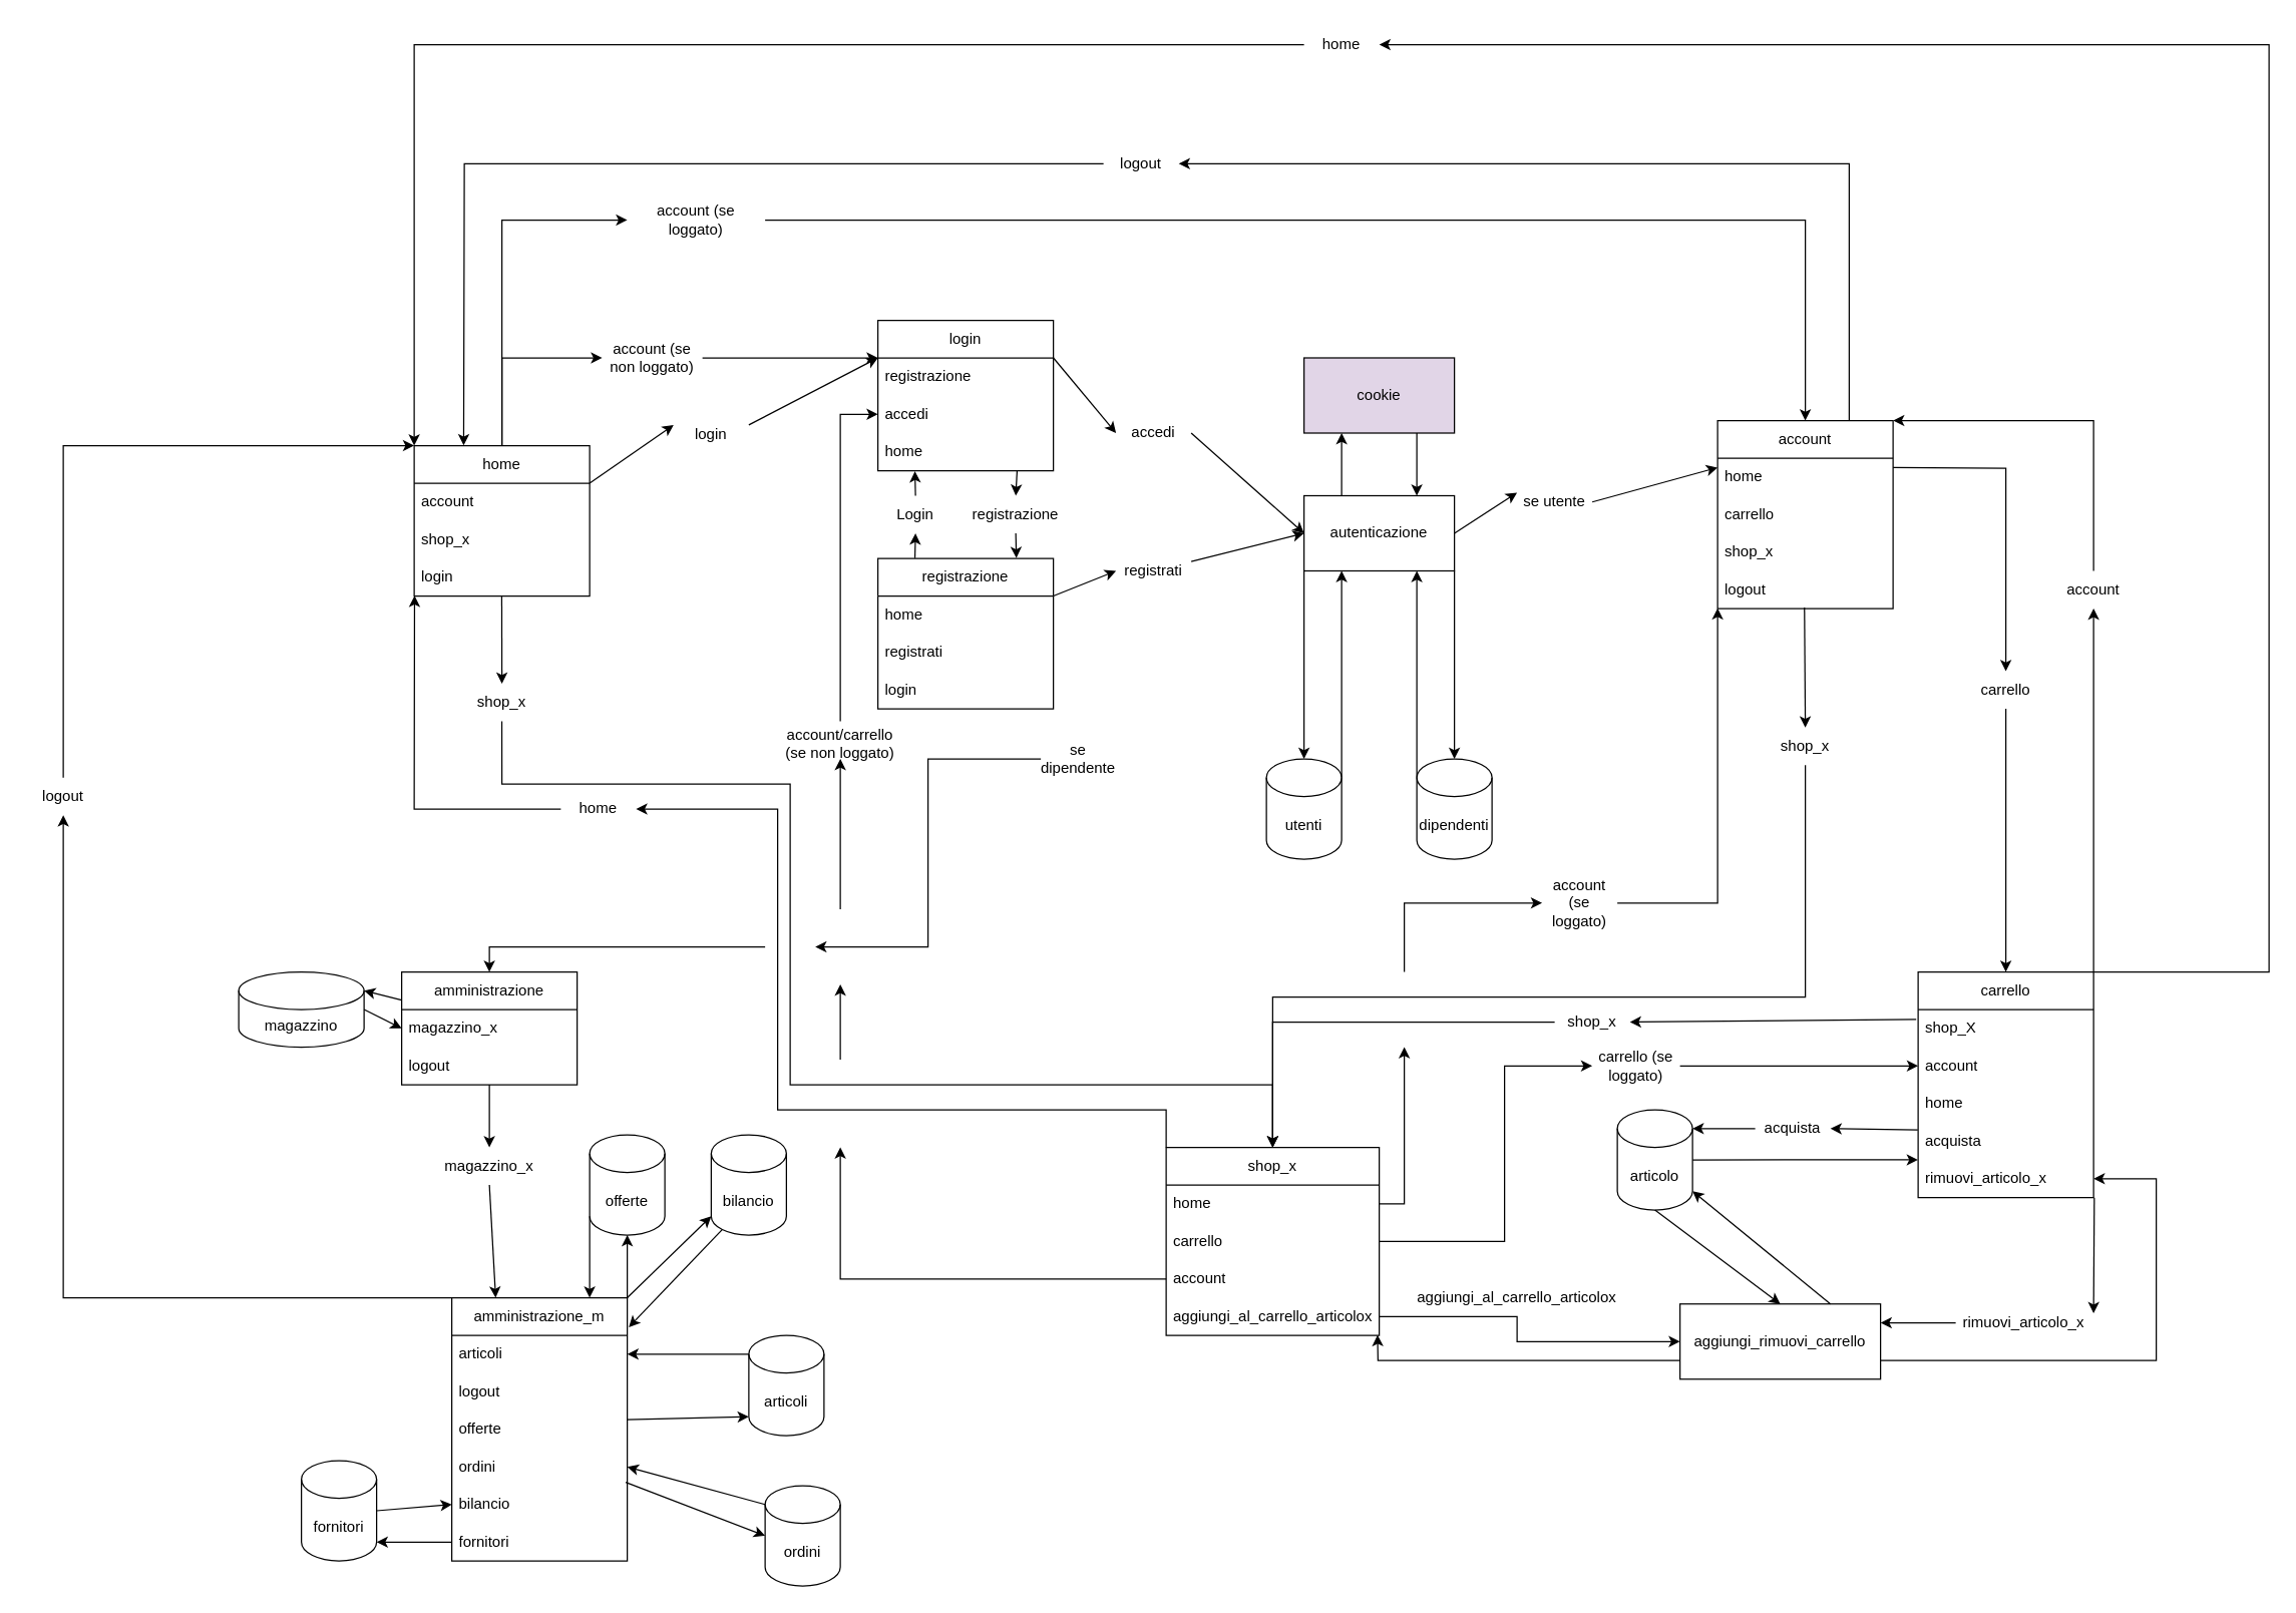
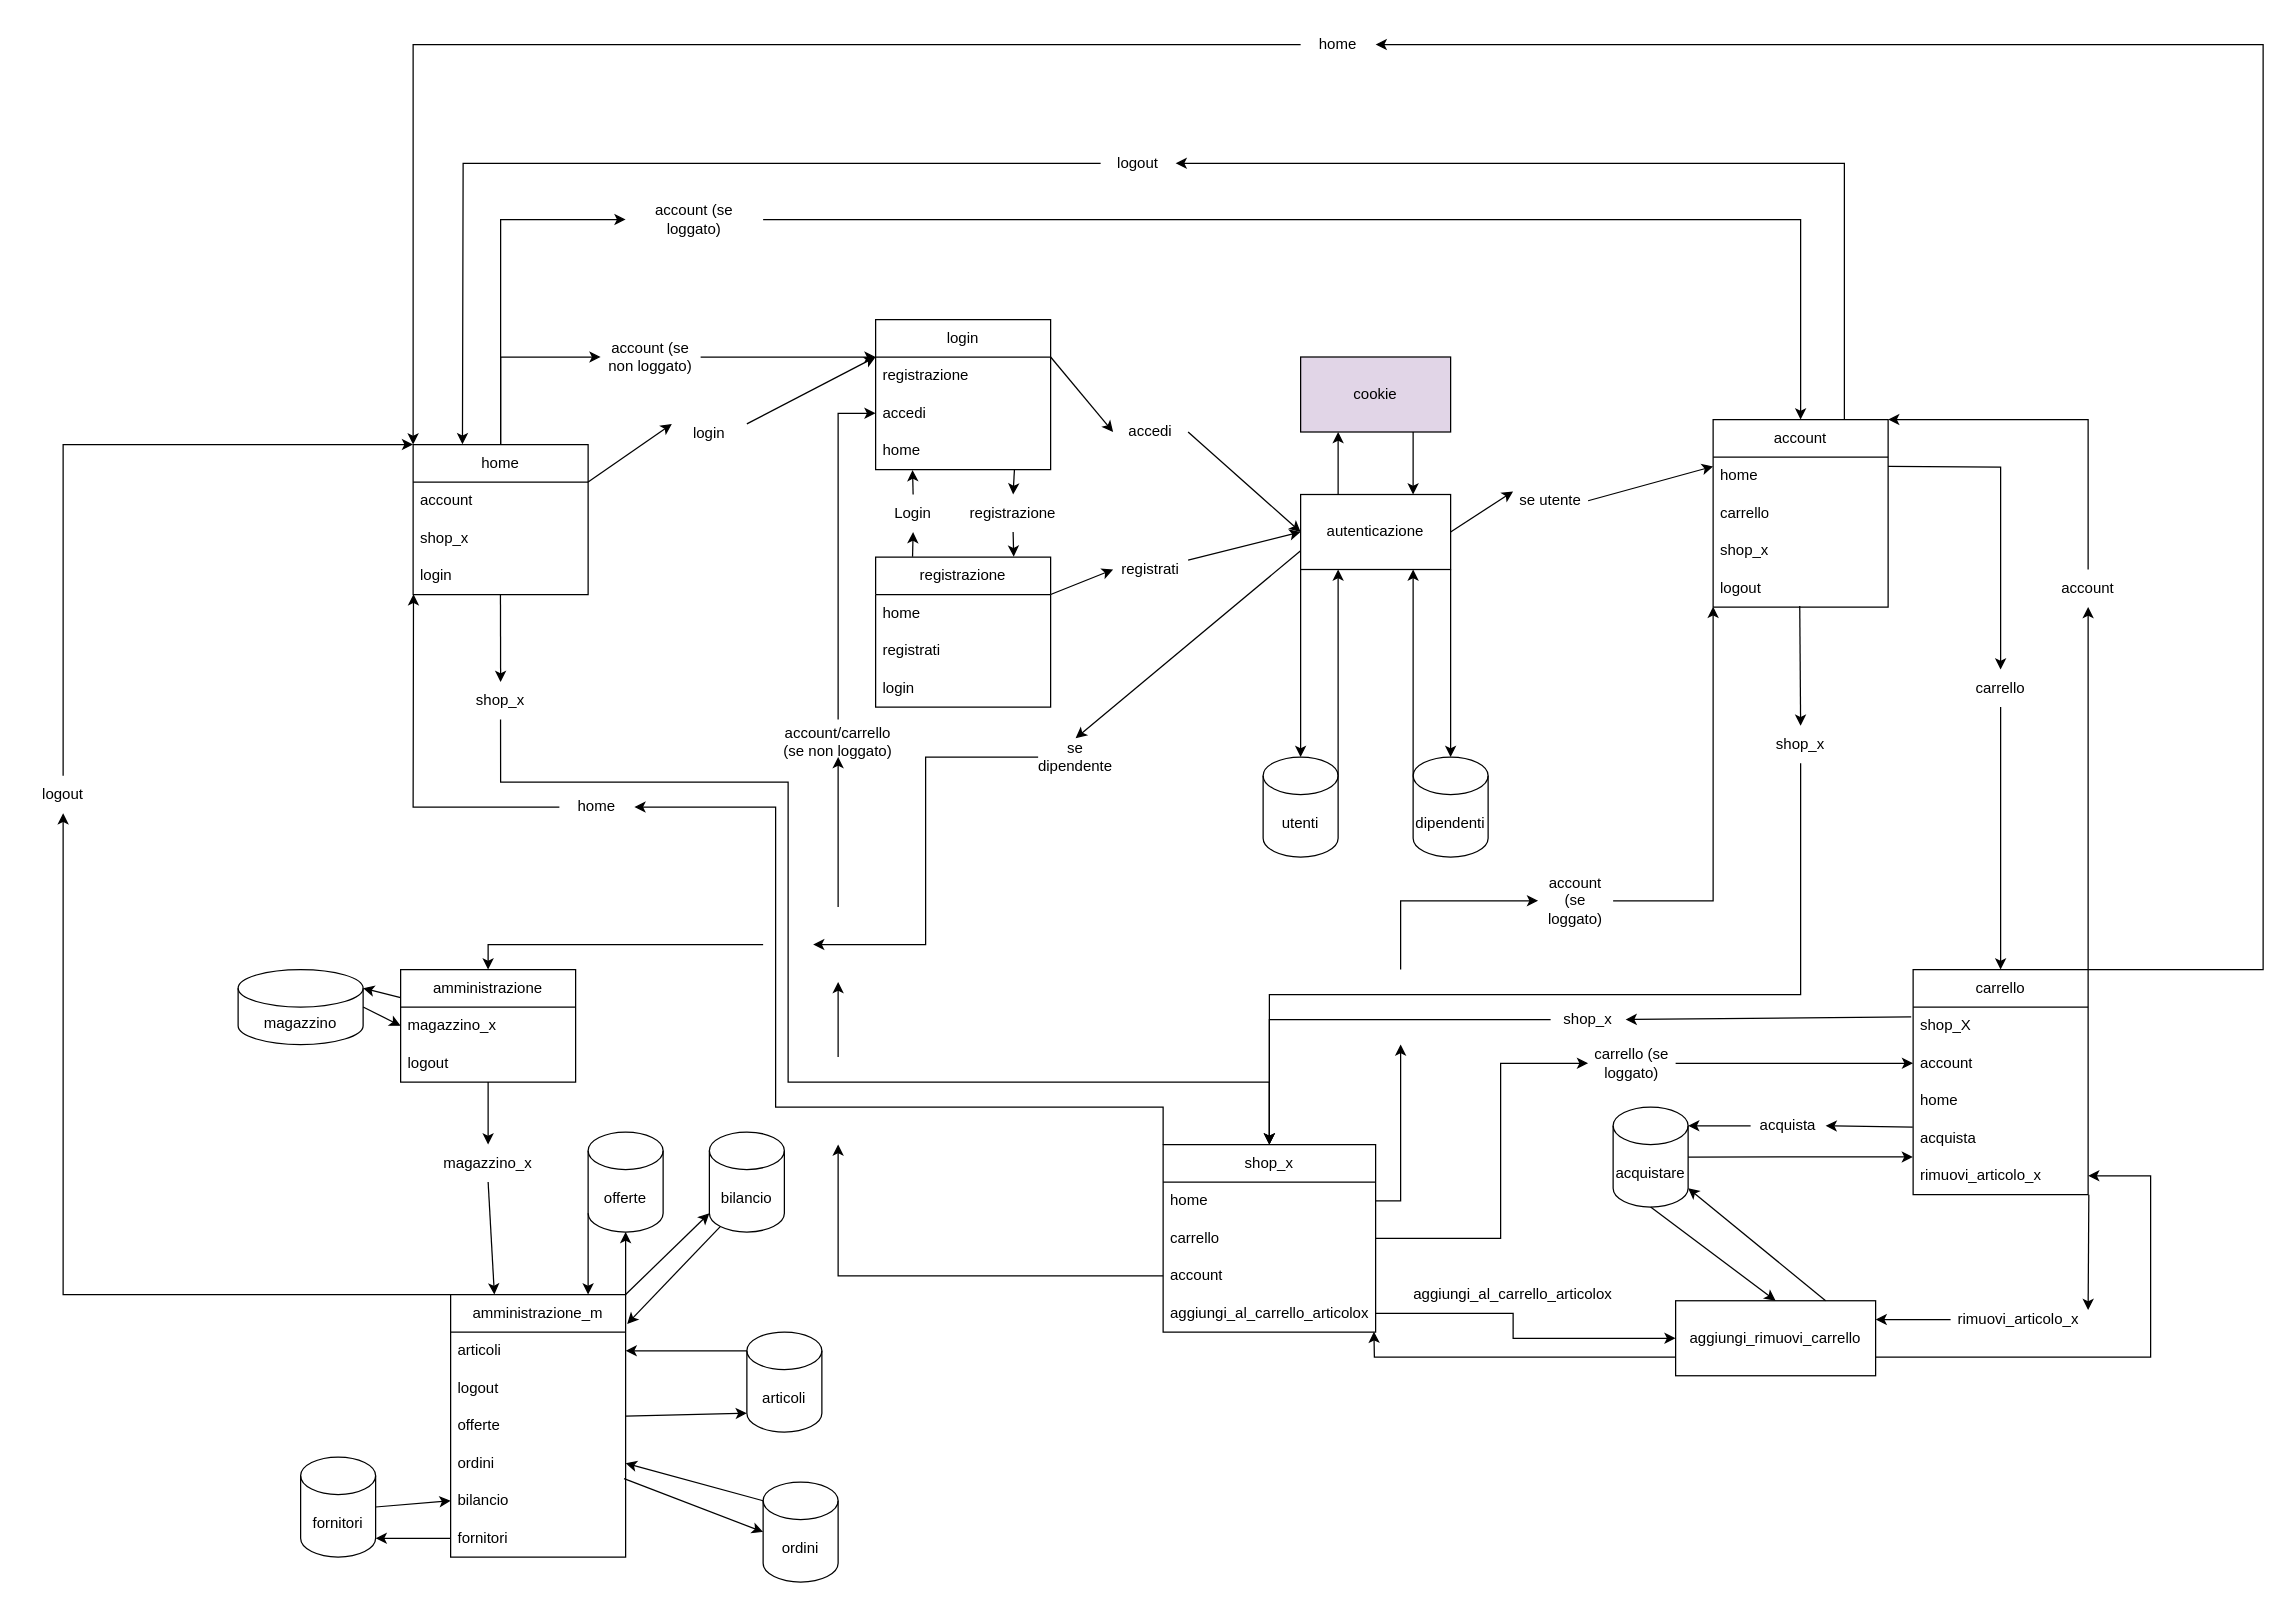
+ <mxCell id="71" value="" style="endArrow=classic;html=1;rounded=0;exitX=0;exitY=0.75;exitDx=0;exitDy=0;entryX=0.5;entryY=0;entryDx=0;entryDy=0;" parent="1" source="26" target="72" edge="1"><mxGeometry width="50" height="50" relative="1" as="geometry"><mxPoint x="1040" y="440" as="sourcePoint" /><mxPoint x="760" y="695" as="targetPoint" /></mxGeometry></mxCell>
- <mxCell id="44" value="articolo" style="shape=cylinder3;whiteSpace=wrap;html=1;boundedLbl=1;backgroundOutline=1;size=15;" parent="1" vertex="1"><mxGeometry x="1290" y="885" width="60" height="80" as="geometry" /></mxCell>
+ <mxCell id="44" value="acquistare" style="shape=cylinder3;whiteSpace=wrap;html=1;boundedLbl=1;backgroundOutline=1;size=15;" parent="1" vertex="1"><mxGeometry x="1290" y="885" width="60" height="80" as="geometry" /></mxCell>
